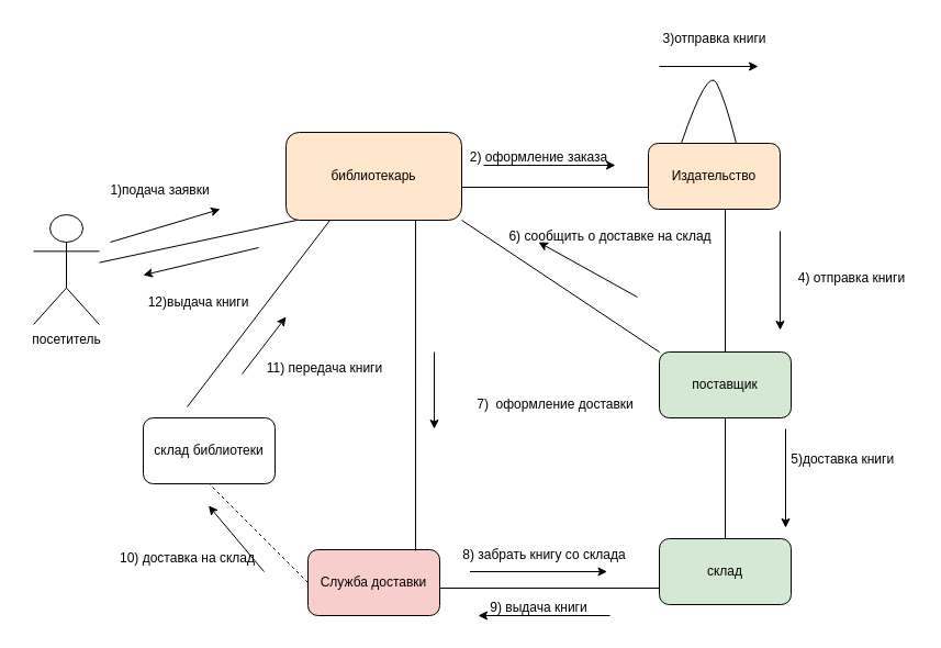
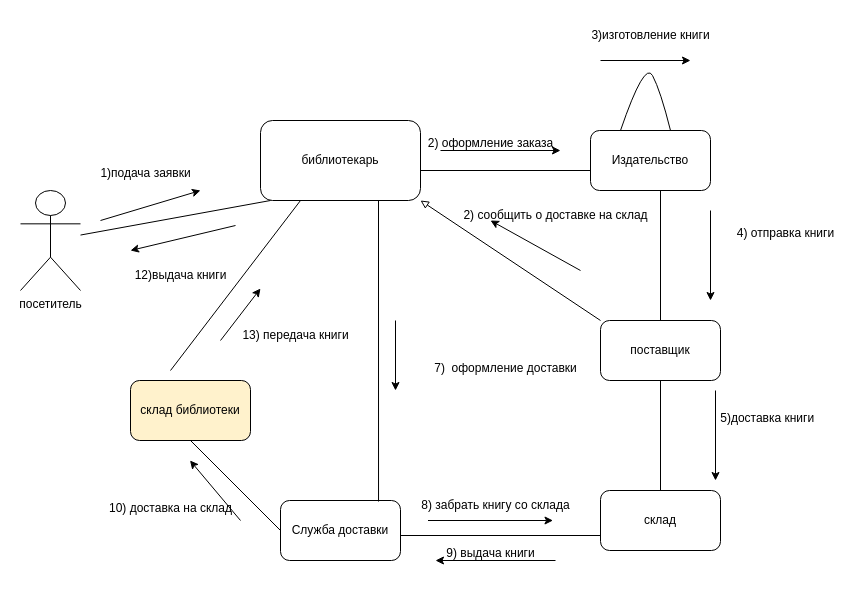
- <mxCell id="21" value="3)отправка книги" style="text;html=1;align=center;verticalAlign=middle;resizable=0;points=[];autosize=1;strokeColor=none;fillColor=none;" vertex="1" parent="1"><mxGeometry x="580" y="20" width="140" height="30" as="geometry" /></mxCell>
+ <mxCell id="21" value="3)изготовление книги" style="text;html=1;align=center;verticalAlign=middle;resizable=0;points=[];autosize=1;strokeColor=none;fillColor=none;" vertex="1" parent="1"><mxGeometry x="580" y="20" width="140" height="30" as="geometry" /></mxCell>
- <mxCell id="3" value="библиотекарь" style="rounded=1;whiteSpace=wrap;html=1;fillColor=#ffe6cc;" vertex="1" parent="1"><mxGeometry x="260" y="120" width="160" height="80" as="geometry" /></mxCell>
+ <mxCell id="3" value="библиотекарь" style="rounded=1;whiteSpace=wrap;html=1;" vertex="1" parent="1"><mxGeometry x="260" y="120" width="160" height="80" as="geometry" /></mxCell>
- <mxCell id="5" value="Издательство" style="rounded=1;whiteSpace=wrap;html=1;fillColor=#ffe6cc;" vertex="1" parent="1"><mxGeometry x="590" y="130" width="120" height="60" as="geometry" /></mxCell>
+ <mxCell id="5" value="Издательство" style="rounded=1;whiteSpace=wrap;html=1;" vertex="1" parent="1"><mxGeometry x="590" y="130" width="120" height="60" as="geometry" /></mxCell>
- <mxCell id="27" value="" style="endArrow=none;html=1;rounded=0;exitX=0;exitY=0;exitDx=0;exitDy=0;entryX=1;entryY=1;entryDx=0;entryDy=0;endFill=0;" edge="1" parent="1" source="8" target="3"><mxGeometry width="50" height="50" relative="1" as="geometry"><mxPoint x="465" y="278" as="sourcePoint" /><mxPoint x="515" y="228" as="targetPoint" /></mxGeometry></mxCell>
+ <mxCell id="27" value="" style="endArrow=block;html=1;rounded=0;exitX=0;exitY=0;exitDx=0;exitDy=0;entryX=1;entryY=1;entryDx=0;entryDy=0;endFill=0;" edge="1" parent="1" source="8" target="3"><mxGeometry width="50" height="50" relative="1" as="geometry"><mxPoint x="465" y="278" as="sourcePoint" /><mxPoint x="515" y="228" as="targetPoint" /></mxGeometry></mxCell>
- <mxCell id="28" value="6) сообщить о доставке на склад" style="text;html=1;align=center;verticalAlign=middle;resizable=0;points=[];autosize=1;strokeColor=none;fillColor=none;" vertex="1" parent="1"><mxGeometry x="450" y="200" width="210" height="30" as="geometry" /></mxCell>
+ <mxCell id="28" value="2) сообщить о доставке на склад" style="text;html=1;align=center;verticalAlign=middle;resizable=0;points=[];autosize=1;strokeColor=none;fillColor=none;" vertex="1" parent="1"><mxGeometry x="450" y="200" width="210" height="30" as="geometry" /></mxCell>
- <mxCell id="2" value="посетитель" style="shape=umlActor;verticalLabelPosition=bottom;verticalAlign=top;html=1;outlineConnect=0;" vertex="1" parent="1"><mxGeometry x="30" y="195" width="60" height="100" as="geometry" /></mxCell>
+ <mxCell id="2" value="посетитель" style="shape=umlActor;verticalLabelPosition=bottom;verticalAlign=top;html=1;outlineConnect=0;" vertex="1" parent="1"><mxGeometry x="20" y="190" width="60" height="100" as="geometry" /></mxCell>
- <mxCell id="24" value="4) отправка книги" style="text;html=1;align=center;verticalAlign=middle;resizable=0;points=[];autosize=1;strokeColor=none;fillColor=none;" vertex="1" parent="1"><mxGeometry x="715" y="238" width="120" height="30" as="geometry" /></mxCell>
+ <mxCell id="24" value="4) отправка книги" style="text;html=1;align=center;verticalAlign=middle;resizable=0;points=[];autosize=1;strokeColor=none;fillColor=none;" vertex="1" parent="1"><mxGeometry x="725" y="218" width="120" height="30" as="geometry" /></mxCell>
- <mxCell id="40" value="11) передача книги" style="text;html=1;align=center;verticalAlign=middle;resizable=0;points=[];autosize=1;strokeColor=none;fillColor=none;" vertex="1" parent="1"><mxGeometry x="230" y="320" width="130" height="30" as="geometry" /></mxCell>
+ <mxCell id="40" value="13) передача книги" style="text;html=1;align=center;verticalAlign=middle;resizable=0;points=[];autosize=1;strokeColor=none;fillColor=none;" vertex="1" parent="1"><mxGeometry x="230" y="320" width="130" height="30" as="geometry" /></mxCell>
- <mxCell id="8" value="поставщик" style="rounded=1;whiteSpace=wrap;html=1;fillColor=#d5e8d4;" vertex="1" parent="1"><mxGeometry x="600" y="320" width="120" height="60" as="geometry" /></mxCell>
+ <mxCell id="8" value="поставщик" style="rounded=1;whiteSpace=wrap;html=1;" vertex="1" parent="1"><mxGeometry x="600" y="320" width="120" height="60" as="geometry" /></mxCell>
- <mxCell id="14" value="склад библиотеки" style="rounded=1;whiteSpace=wrap;html=1;" vertex="1" parent="1"><mxGeometry x="130" y="380" width="120" height="60" as="geometry" /></mxCell>
+ <mxCell id="14" value="склад библиотеки" style="rounded=1;whiteSpace=wrap;html=1;fillColor=#fff2cc;" vertex="1" parent="1"><mxGeometry x="130" y="380" width="120" height="60" as="geometry" /></mxCell>
- <mxCell id="37" value="" style="endArrow=none;html=1;rounded=0;entryX=0.5;entryY=1;entryDx=0;entryDy=0;exitX=0;exitY=0.5;exitDx=0;exitDy=0;dashed=1;" edge="1" parent="1" source="11" target="14"><mxGeometry width="50" height="50" relative="1" as="geometry"><mxPoint x="260" y="450" as="sourcePoint" /><mxPoint x="390" y="280" as="targetPoint" /></mxGeometry></mxCell>
+ <mxCell id="37" value="" style="endArrow=none;html=1;rounded=0;entryX=0.5;entryY=1;entryDx=0;entryDy=0;exitX=0;exitY=0.5;exitDx=0;exitDy=0;" edge="1" parent="1" source="11" target="14"><mxGeometry width="50" height="50" relative="1" as="geometry"><mxPoint x="260" y="450" as="sourcePoint" /><mxPoint x="390" y="280" as="targetPoint" /></mxGeometry></mxCell>
- <mxCell id="9" value="склад" style="rounded=1;whiteSpace=wrap;html=1;fillColor=#d5e8d4;" vertex="1" parent="1"><mxGeometry x="600" y="490" width="120" height="60" as="geometry" /></mxCell>
+ <mxCell id="9" value="склад" style="rounded=1;whiteSpace=wrap;html=1;" vertex="1" parent="1"><mxGeometry x="600" y="490" width="120" height="60" as="geometry" /></mxCell>
- <mxCell id="11" value="Служба доставки" style="rounded=1;whiteSpace=wrap;html=1;fillColor=#f8cecc;" vertex="1" parent="1"><mxGeometry x="280" y="500" width="120" height="60" as="geometry" /></mxCell>
+ <mxCell id="11" value="Служба доставки" style="rounded=1;whiteSpace=wrap;html=1;" vertex="1" parent="1"><mxGeometry x="280" y="500" width="120" height="60" as="geometry" /></mxCell>
